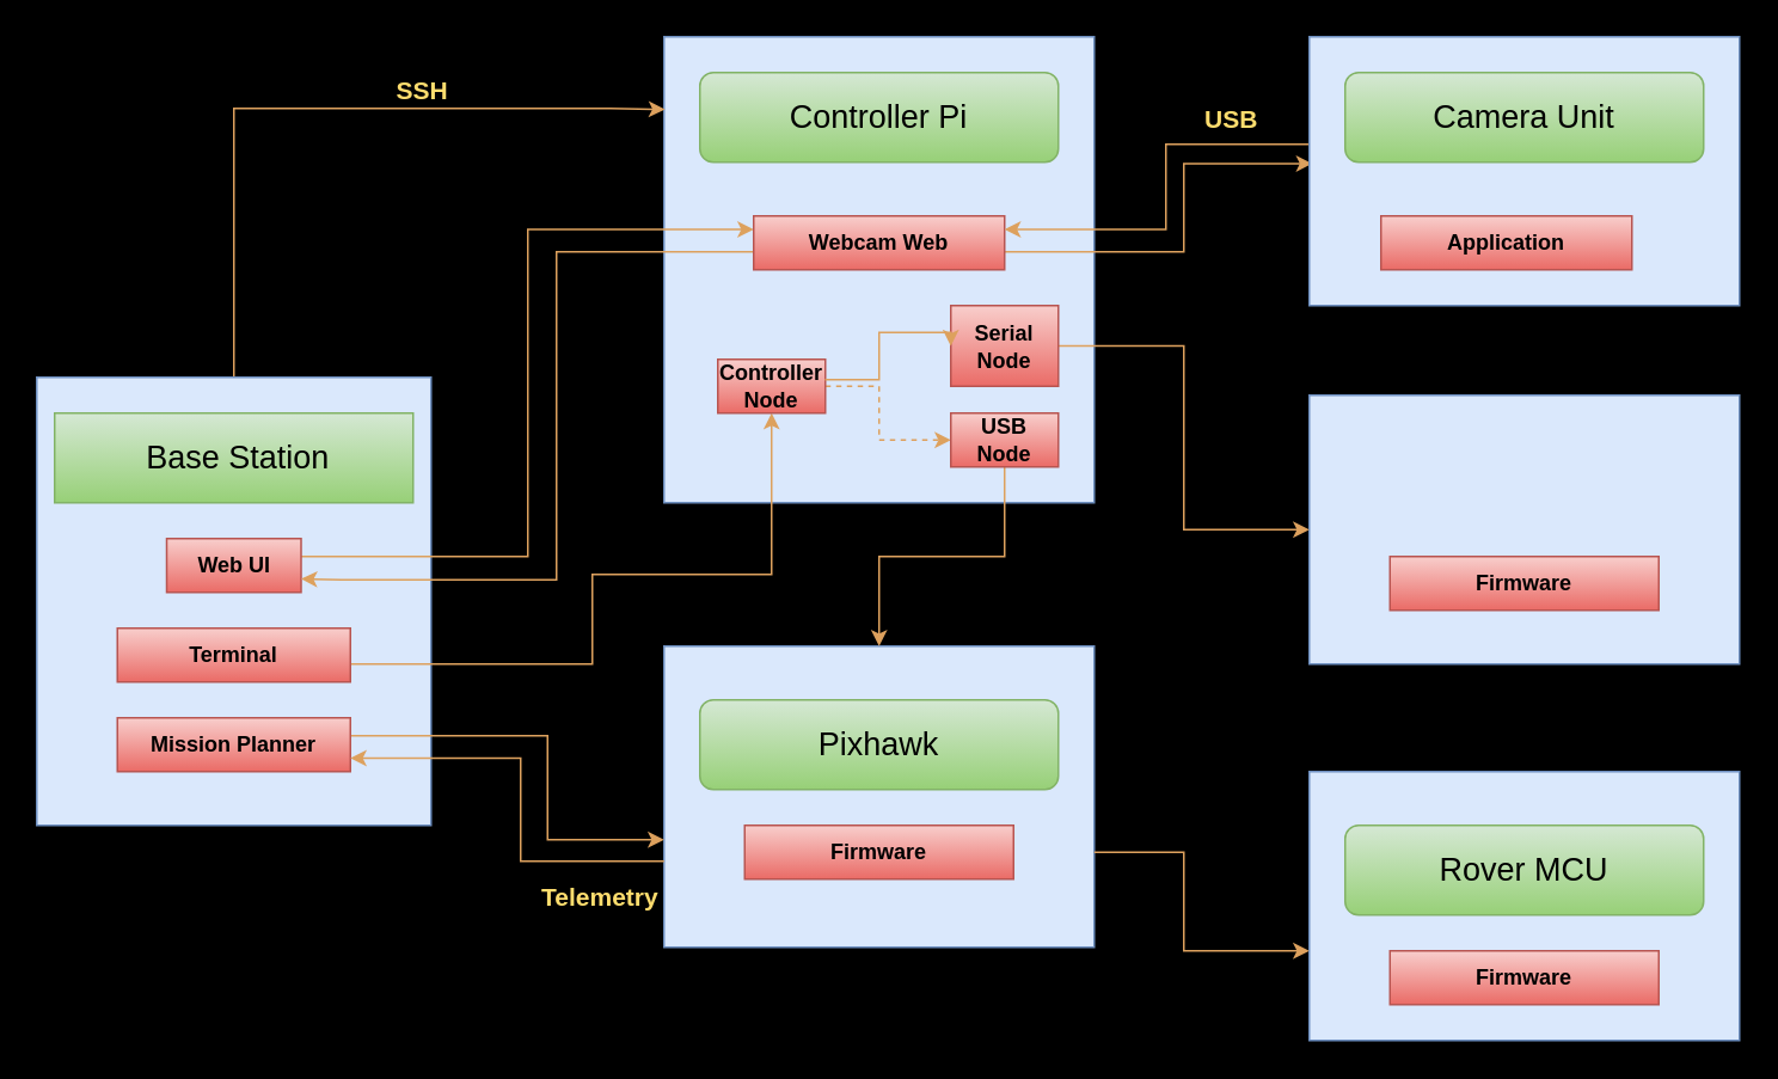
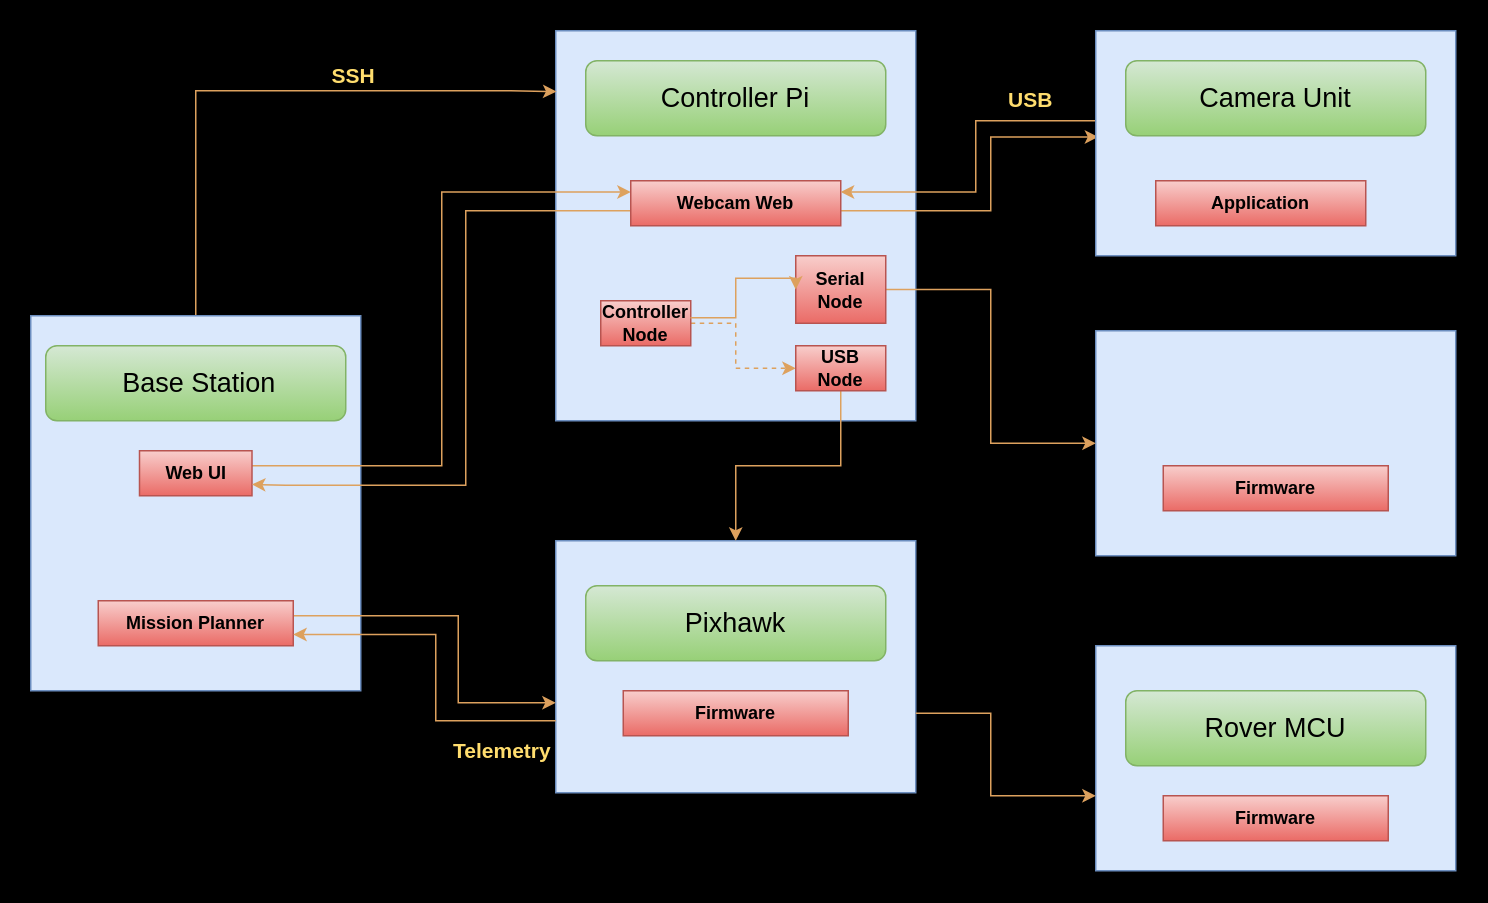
- <mxCell id="8" value="&lt;font style=&quot;font-size: 18px;&quot;&gt;&amp;nbsp;Base Station&lt;/font&gt;" style="whiteSpace=wrap;html=1;strokeColor=#82b366;fillColor=#d5e8d4;gradientColor=#97d077;rounded=0;" vertex="1" parent="1"><mxGeometry x="30" y="230" width="200" height="50" as="geometry" /></mxCell>
+ <mxCell id="8" value="&lt;font style=&quot;font-size: 18px;&quot;&gt;&amp;nbsp;Base Station&lt;/font&gt;" style="rounded=1;whiteSpace=wrap;html=1;strokeColor=#82b366;fillColor=#d5e8d4;gradientColor=#97d077;" vertex="1" parent="1"><mxGeometry x="30" y="230" width="200" height="50" as="geometry" /></mxCell>
- <mxCell id="9" value="" style="edgeStyle=orthogonalEdgeStyle;rounded=0;orthogonalLoop=1;jettySize=auto;html=1;strokeColor=#DDA15E;fontColor=#FEFAE0;fillColor=#BC6C25;entryX=0.5;entryY=1;entryDx=0;entryDy=0;" edge="1" parent="1" source="10" target="29"><mxGeometry relative="1" as="geometry"><mxPoint x="420" y="230" as="targetPoint" /><Array as="points"><mxPoint x="330" y="370" /><mxPoint x="330" y="320" /><mxPoint x="430" y="320" /></Array></mxGeometry></mxCell>
- <mxCell id="10" value="&lt;b&gt;Terminal&lt;/b&gt;" style="text;strokeColor=#b85450;align=center;fillColor=#f8cecc;html=1;verticalAlign=middle;whiteSpace=wrap;rounded=0;gradientColor=#ea6b66;" vertex="1" parent="1"><mxGeometry x="65" y="350" width="130" height="30" as="geometry" /></mxCell>
